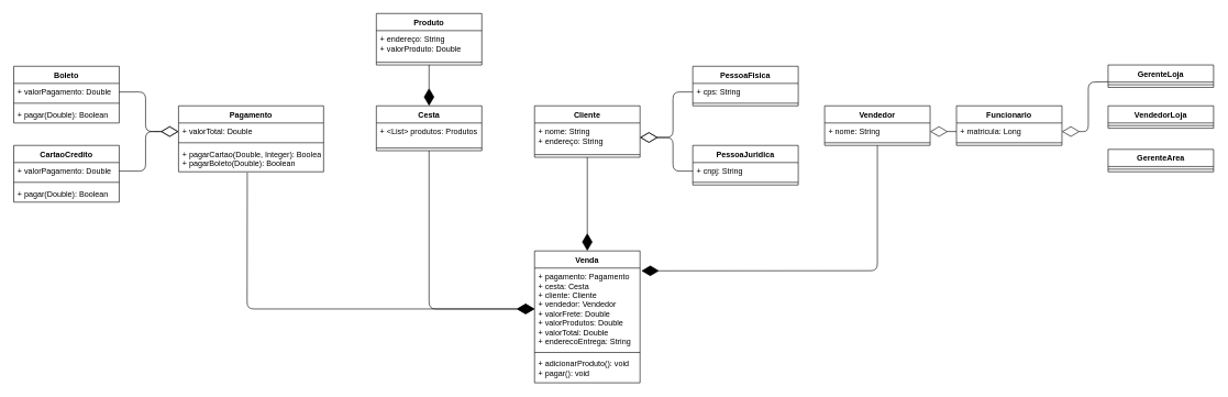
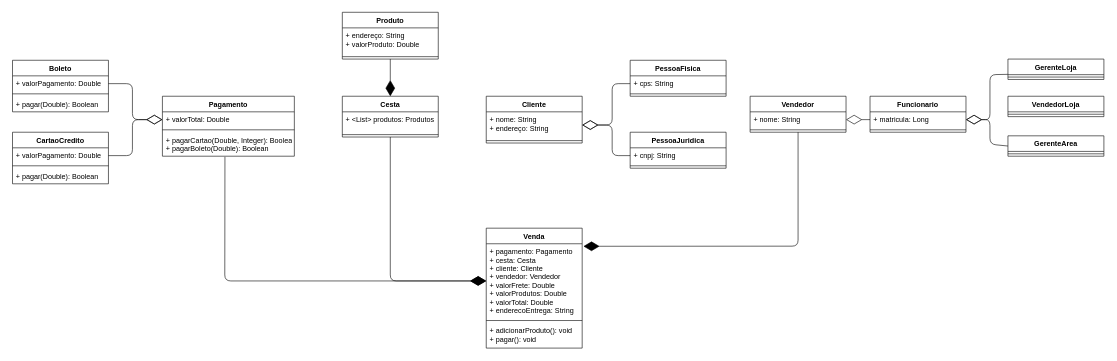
+ <mxCell id="24" value="" style="endArrow=diamondThin;endFill=0;endSize=24;html=1;exitX=0;exitY=0.5;exitDx=0;exitDy=0;entryX=1;entryY=0.5;entryDx=0;entryDy=0;" edge="1" parent="1" source="49" target="16"><mxGeometry width="160" relative="1" as="geometry"><mxPoint x="1650" y="322" as="sourcePoint" /><mxPoint x="1620" y="209" as="targetPoint" /><Array as="points"><mxPoint x="1650" y="240" /><mxPoint x="1650" y="199" /></Array></mxGeometry></mxCell>
- <mxCell id="25" value="" style="endArrow=diamondThin;endFill=1;endSize=24;html=1;exitX=0.5;exitY=1;exitDx=0;exitDy=0;entryX=0.5;entryY=0;entryDx=0;entryDy=0;" edge="1" parent="1" source="2" target="5"><mxGeometry width="160" relative="1" as="geometry"><mxPoint x="890" y="264" as="sourcePoint" /><mxPoint x="1180" y="410" as="targetPoint" /></mxGeometry></mxCell>
